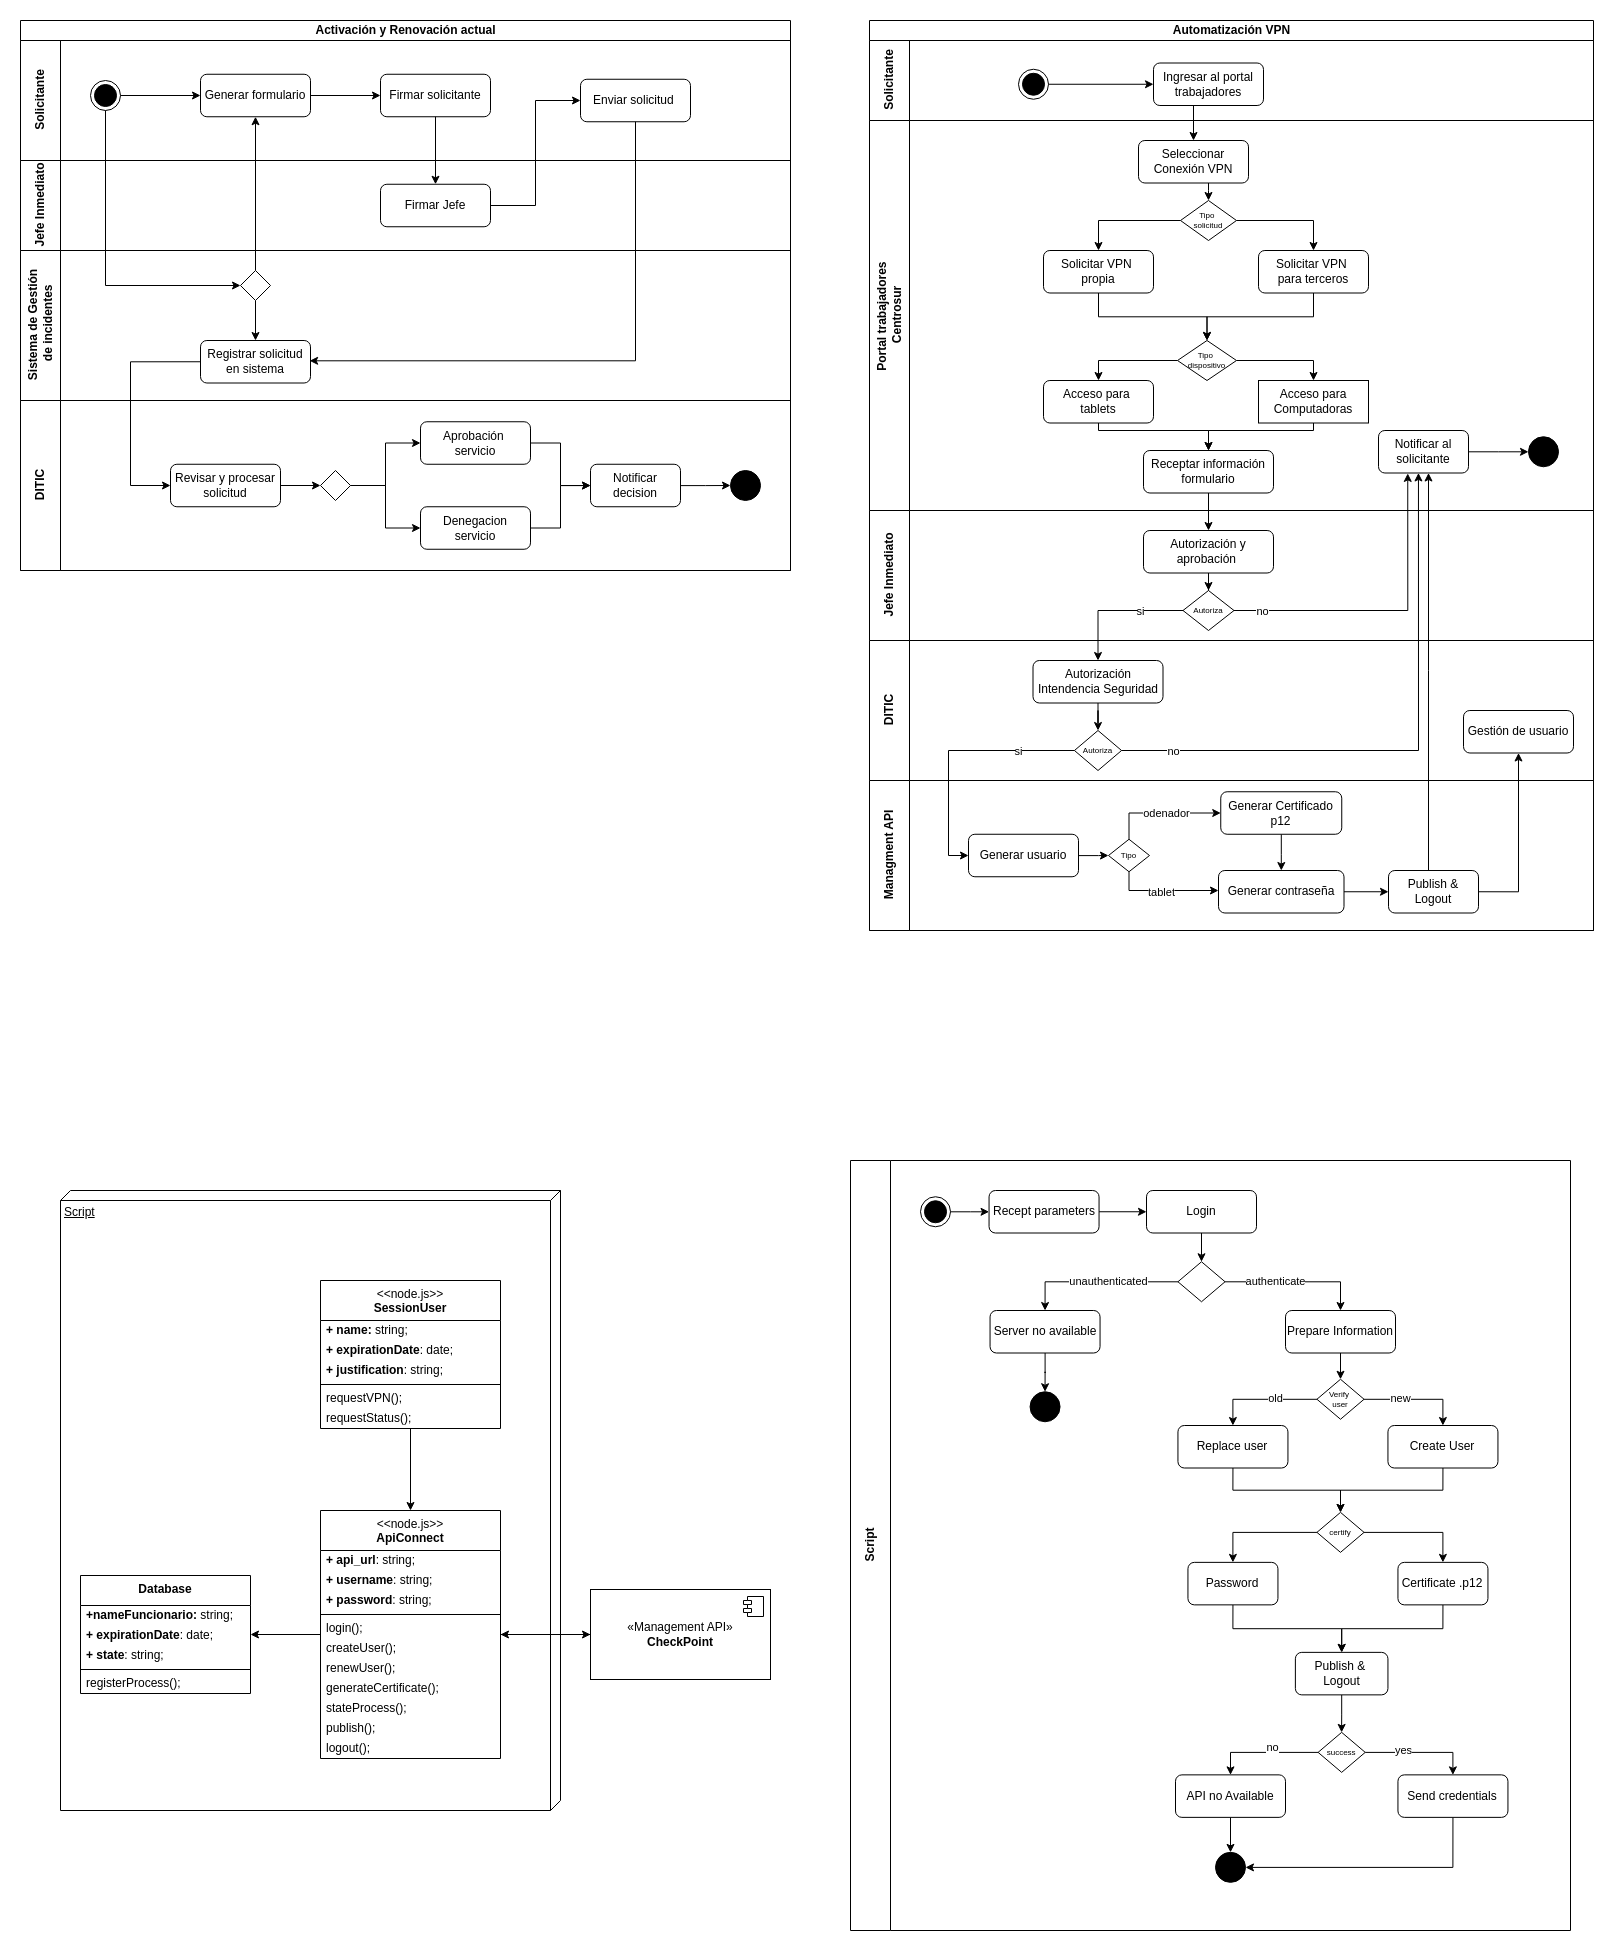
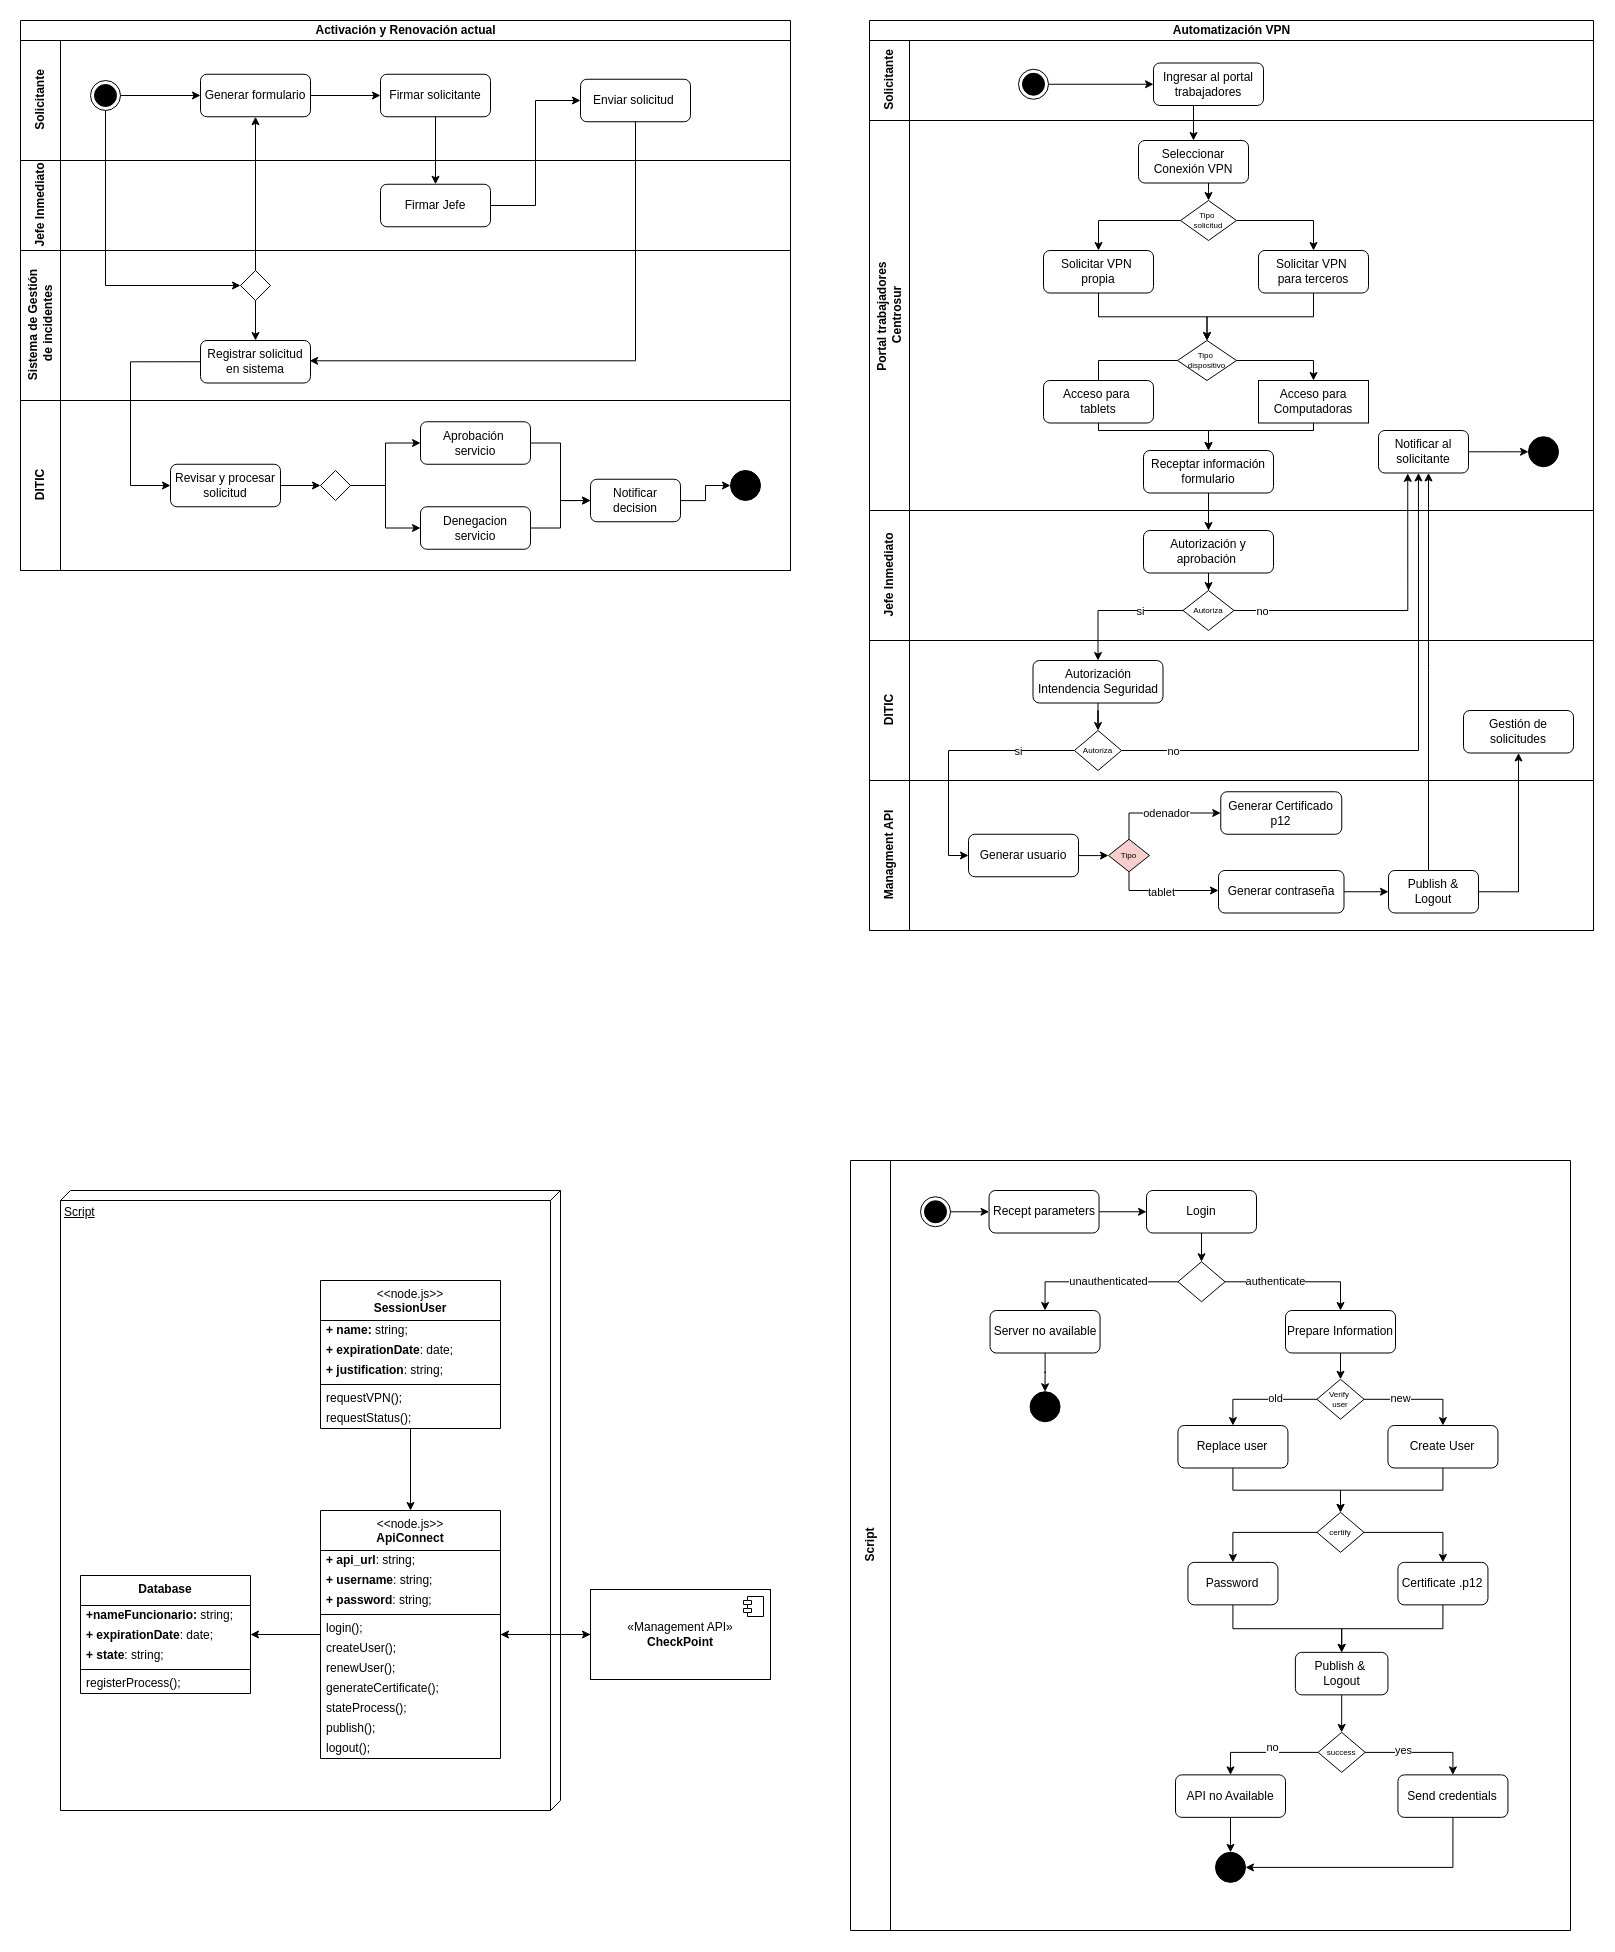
- <mxCell id="58" style="edgeStyle=orthogonalEdgeStyle;rounded=0;orthogonalLoop=1;jettySize=auto;html=1;entryX=0.5;entryY=0;entryDx=0;entryDy=0;exitX=0;exitY=0.5;exitDx=0;exitDy=0;" parent="40" source="60" target="57" edge="1"><mxGeometry relative="1" as="geometry"><Array as="points"><mxPoint x="229" y="240" /></Array></mxGeometry></mxCell>
+ <mxCell id="58" style="edgeStyle=orthogonalEdgeStyle;rounded=0;orthogonalLoop=1;jettySize=auto;html=1;entryX=0.5;entryY=0;entryDx=0;entryDy=0;exitX=0;exitY=0.5;exitDx=0;exitDy=0;endArrow=none;" parent="40" source="60" target="57" edge="1"><mxGeometry relative="1" as="geometry"><Array as="points"><mxPoint x="229" y="240" /></Array></mxGeometry></mxCell>
- <mxCell id="31" value="Notificar decision" style="rounded=1;whiteSpace=wrap;html=1;" parent="20" vertex="1"><mxGeometry x="570" y="63.75" width="90" height="42.5" as="geometry" /></mxCell>
+ <mxCell id="31" value="Notificar decision" style="rounded=1;whiteSpace=wrap;html=1;" parent="20" vertex="1"><mxGeometry x="570" y="78.75" width="90" height="42.5" as="geometry" /></mxCell>
- <mxCell id="68" value="Gestión de usuario" style="rounded=1;whiteSpace=wrap;html=1;" parent="66" vertex="1"><mxGeometry x="594" y="70" width="110" height="42.5" as="geometry" /></mxCell>
+ <mxCell id="68" value="Gestión de solicitudes" style="rounded=1;whiteSpace=wrap;html=1;" parent="66" vertex="1"><mxGeometry x="594" y="70" width="110" height="42.5" as="geometry" /></mxCell>
- <mxCell id="83" style="edgeStyle=orthogonalEdgeStyle;rounded=0;orthogonalLoop=1;jettySize=auto;html=1;" parent="72" source="84" target="74" edge="1"><mxGeometry relative="1" as="geometry"><mxPoint x="489" y="60" as="targetPoint" /></mxGeometry></mxCell>
- <mxCell id="82" value="Tipo" style="rhombus;fontSize=8;" parent="72" vertex="1"><mxGeometry x="239" y="58.75" width="41" height="32.5" as="geometry" /></mxCell>
+ <mxCell id="82" value="Tipo" style="rhombus;fontSize=8;fillColor=#f8cecc;" parent="72" vertex="1"><mxGeometry x="239" y="58.75" width="41" height="32.5" as="geometry" /></mxCell>
